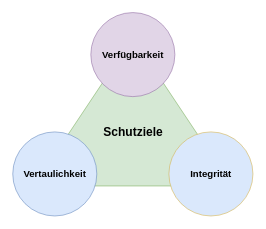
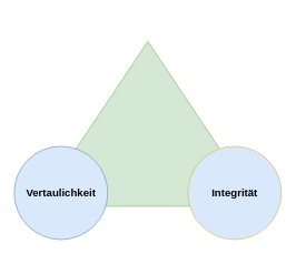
- <mxCell id="6" value="&lt;b&gt;&lt;font style=&quot;font-size: 16px;&quot;&gt;Verfügbarkeit&lt;/font&gt;&lt;/b&gt;" style="ellipse;whiteSpace=wrap;html=1;aspect=fixed;fillColor=#e1d5e7;strokeColor=#9673a6;" vertex="1" parent="1"><mxGeometry x="150.75" y="20.25" width="140" height="140" as="geometry" /></mxCell>
- <mxCell id="3" value="&lt;b style=&quot;border-color: var(--border-color);&quot;&gt;&lt;font style=&quot;border-color: var(--border-color); font-size: 20px;&quot;&gt;Schutziele&lt;/font&gt;&lt;/b&gt;" style="text;html=1;align=center;verticalAlign=middle;resizable=0;points=[];autosize=1;strokeColor=none;fillColor=none;" vertex="1" parent="1"><mxGeometry x="160.75" y="199" width="120" height="40" as="geometry" /></mxCell>
